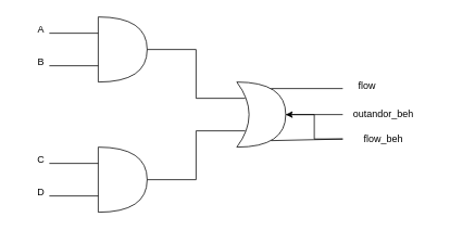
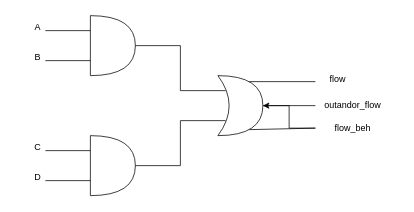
- <mxCell id="23" value="outandor_beh" style="text;html=1;strokeColor=none;fillColor=none;align=center;verticalAlign=middle;whiteSpace=wrap;rounded=0;" vertex="1" parent="1"><mxGeometry x="410" y="125" width="120" height="30" as="geometry" /></mxCell>
+ <mxCell id="23" value="outandor_flow" style="text;html=1;strokeColor=none;fillColor=none;align=center;verticalAlign=middle;whiteSpace=wrap;rounded=0;" vertex="1" parent="1"><mxGeometry x="410" y="125" width="120" height="30" as="geometry" /></mxCell>
